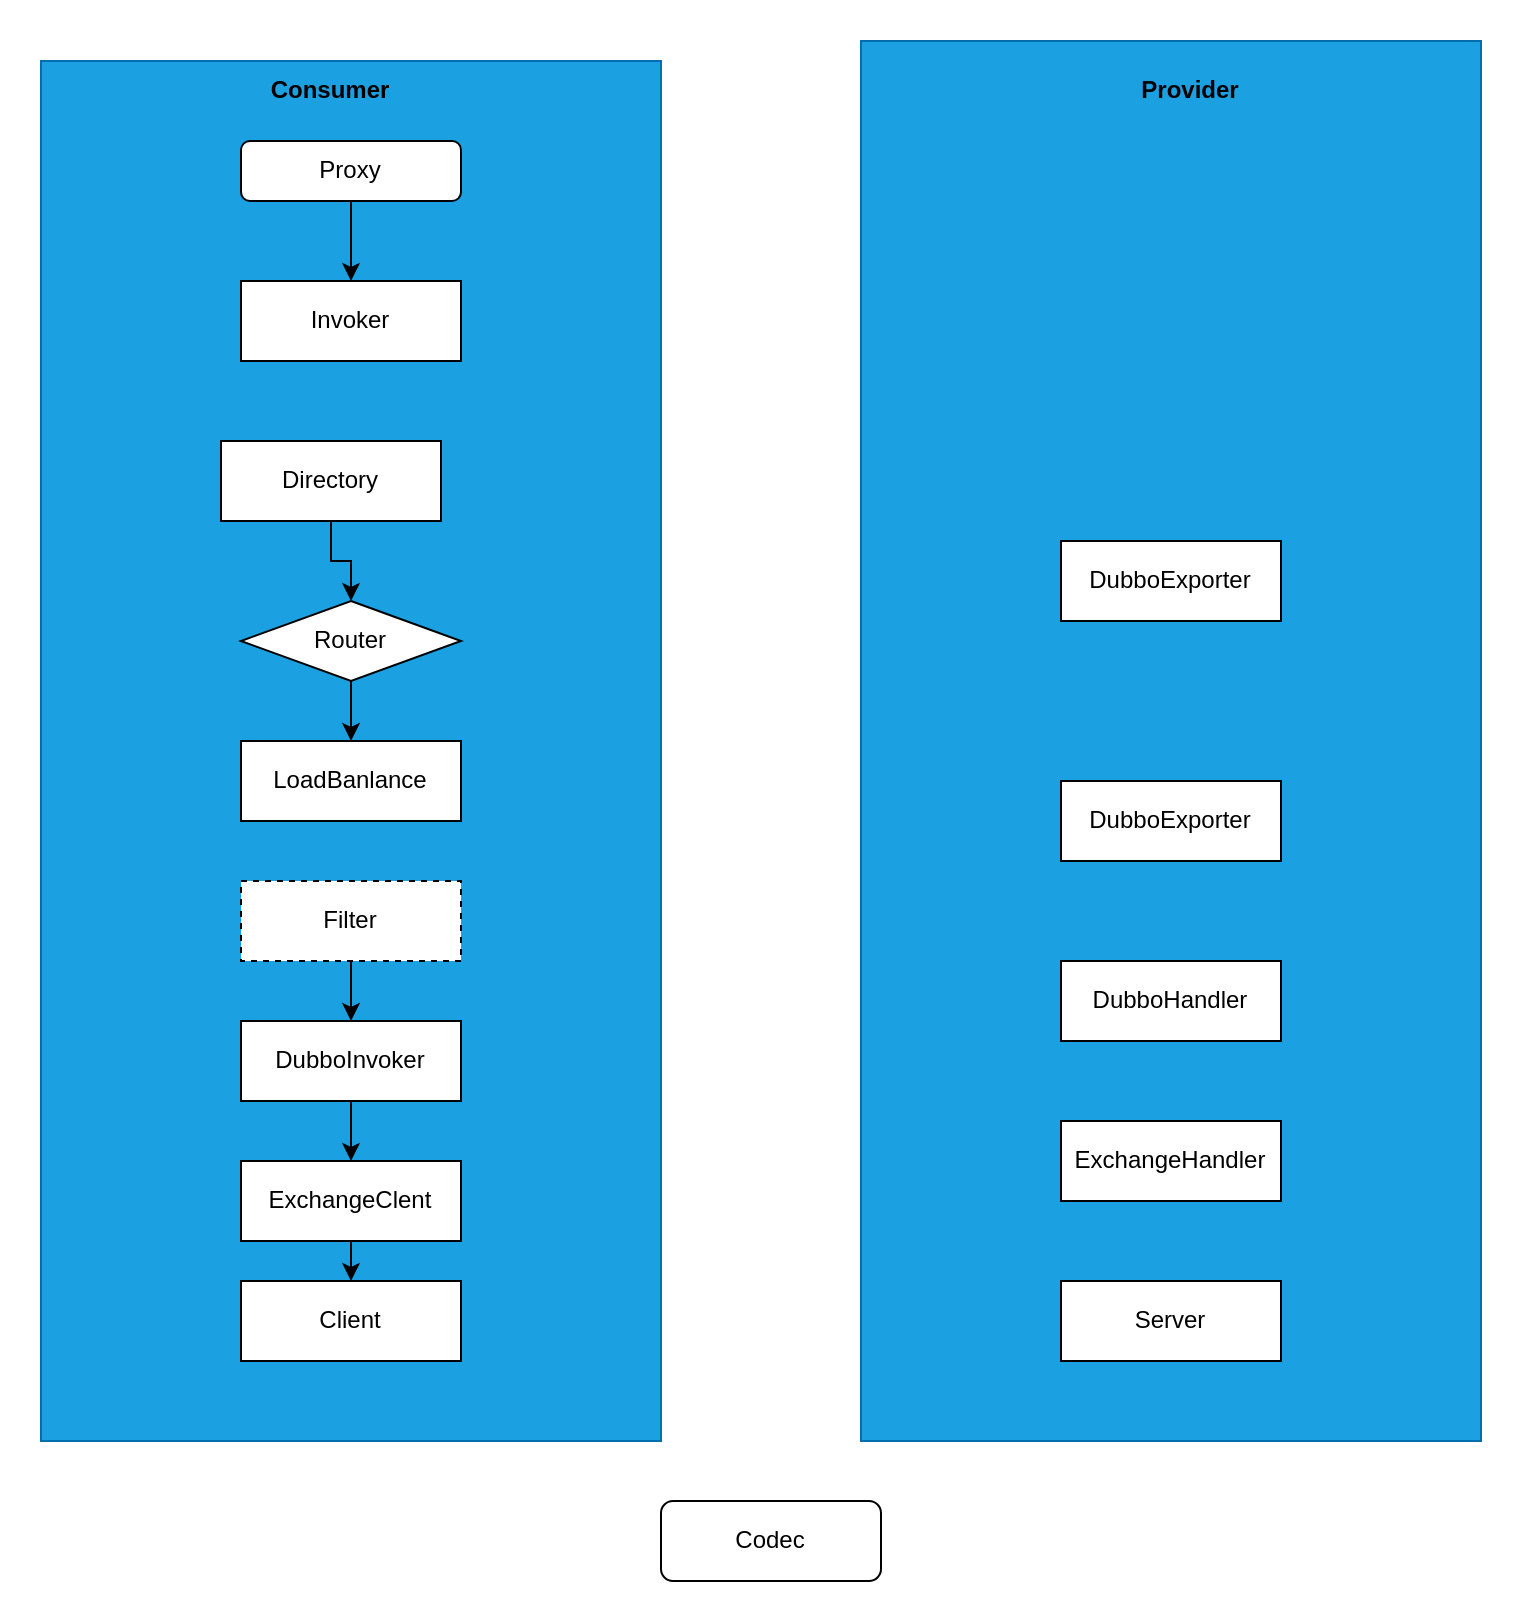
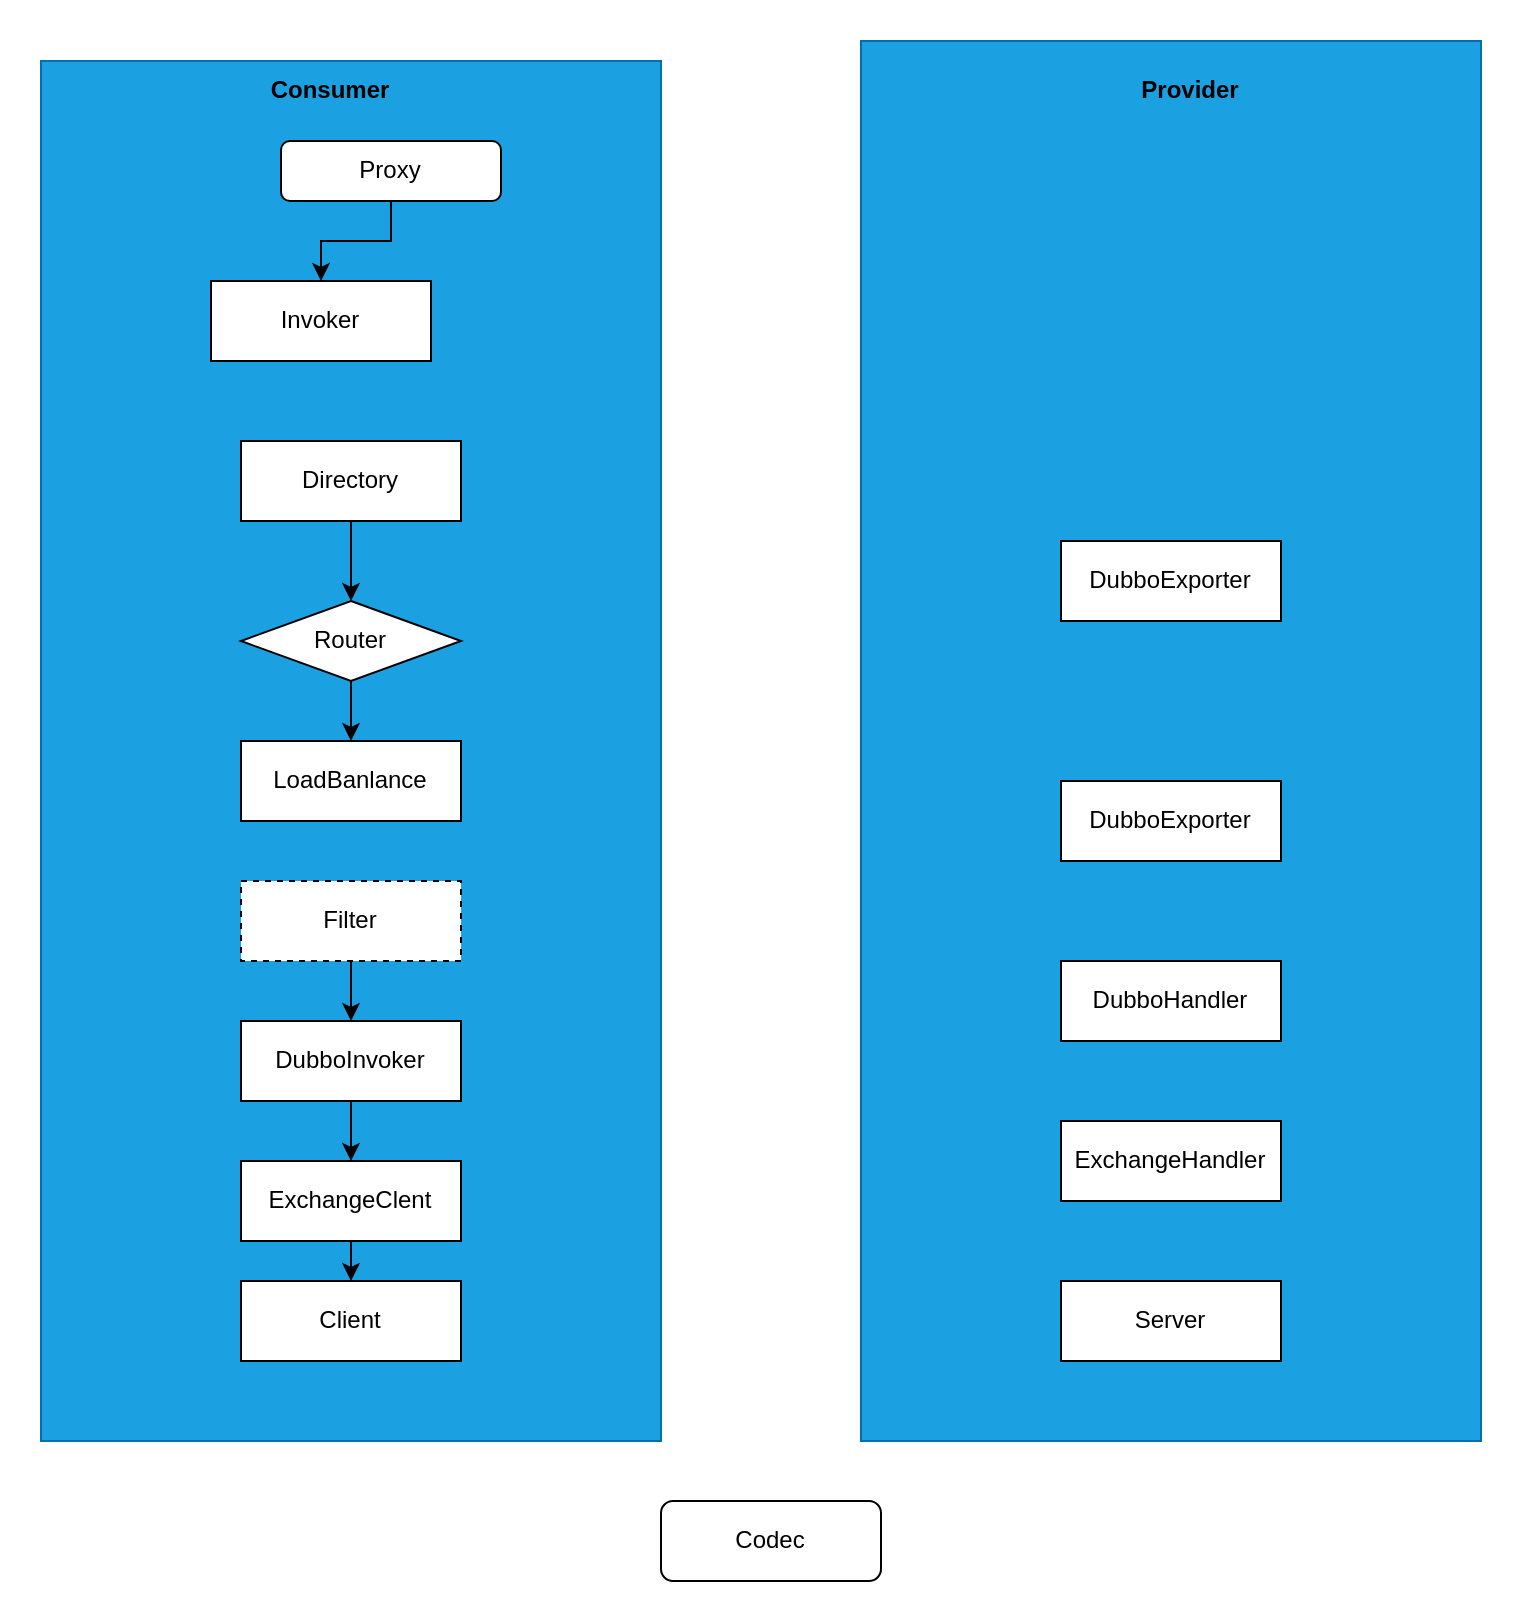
- <mxCell id="7" value="Proxy" style="rounded=1;whiteSpace=wrap;html=1;" parent="1" vertex="1"><mxGeometry x="120" y="70" width="110" height="30" as="geometry" /></mxCell>
+ <mxCell id="7" value="Proxy" style="rounded=1;whiteSpace=wrap;html=1;" parent="1" vertex="1"><mxGeometry x="140" y="70" width="110" height="30" as="geometry" /></mxCell>
- <mxCell id="8" value="Invoker" style="rounded=0;whiteSpace=wrap;html=1;" parent="1" vertex="1"><mxGeometry x="120" y="140" width="110" height="40" as="geometry" /></mxCell>
+ <mxCell id="8" value="Invoker" style="rounded=0;whiteSpace=wrap;html=1;" parent="1" vertex="1"><mxGeometry x="105" y="140" width="110" height="40" as="geometry" /></mxCell>
- <mxCell id="10" value="Directory" style="rounded=0;whiteSpace=wrap;html=1;" parent="1" vertex="1"><mxGeometry x="110" y="220" width="110" height="40" as="geometry" /></mxCell>
+ <mxCell id="10" value="Directory" style="rounded=0;whiteSpace=wrap;html=1;" parent="1" vertex="1"><mxGeometry x="120" y="220" width="110" height="40" as="geometry" /></mxCell>
